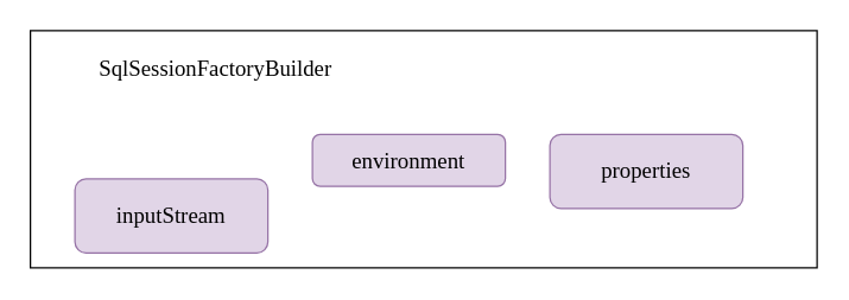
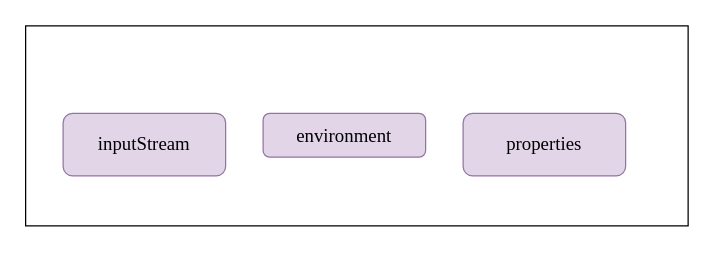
- <mxCell id="6" value="&lt;font face=&quot;menlo&quot;&gt;SqlSessionFactoryBuilder&lt;/font&gt;" style="text;html=1;strokeColor=none;fillColor=none;align=center;verticalAlign=middle;whiteSpace=wrap;rounded=0;fontSize=15;" vertex="1" parent="1"><mxGeometry x="30" y="30" width="230" height="30" as="geometry" /></mxCell>
- <mxCell id="3" value="&lt;pre style=&quot;font-size: 11.3pt&quot;&gt;&lt;font face=&quot;menlo&quot;&gt;inputStream&lt;/font&gt;&lt;/pre&gt;" style="rounded=1;whiteSpace=wrap;html=1;fontFamily=menlo;fillColor=#e1d5e7;strokeColor=#9673a6;" vertex="1" parent="1"><mxGeometry x="50" y="120" width="130" height="50" as="geometry" /></mxCell>
+ <mxCell id="3" value="&lt;pre style=&quot;font-size: 11.3pt&quot;&gt;&lt;font face=&quot;menlo&quot;&gt;inputStream&lt;/font&gt;&lt;/pre&gt;" style="rounded=1;whiteSpace=wrap;html=1;fontFamily=menlo;fillColor=#e1d5e7;strokeColor=#9673a6;" vertex="1" parent="1"><mxGeometry x="50" y="90" width="130" height="50" as="geometry" /></mxCell>
